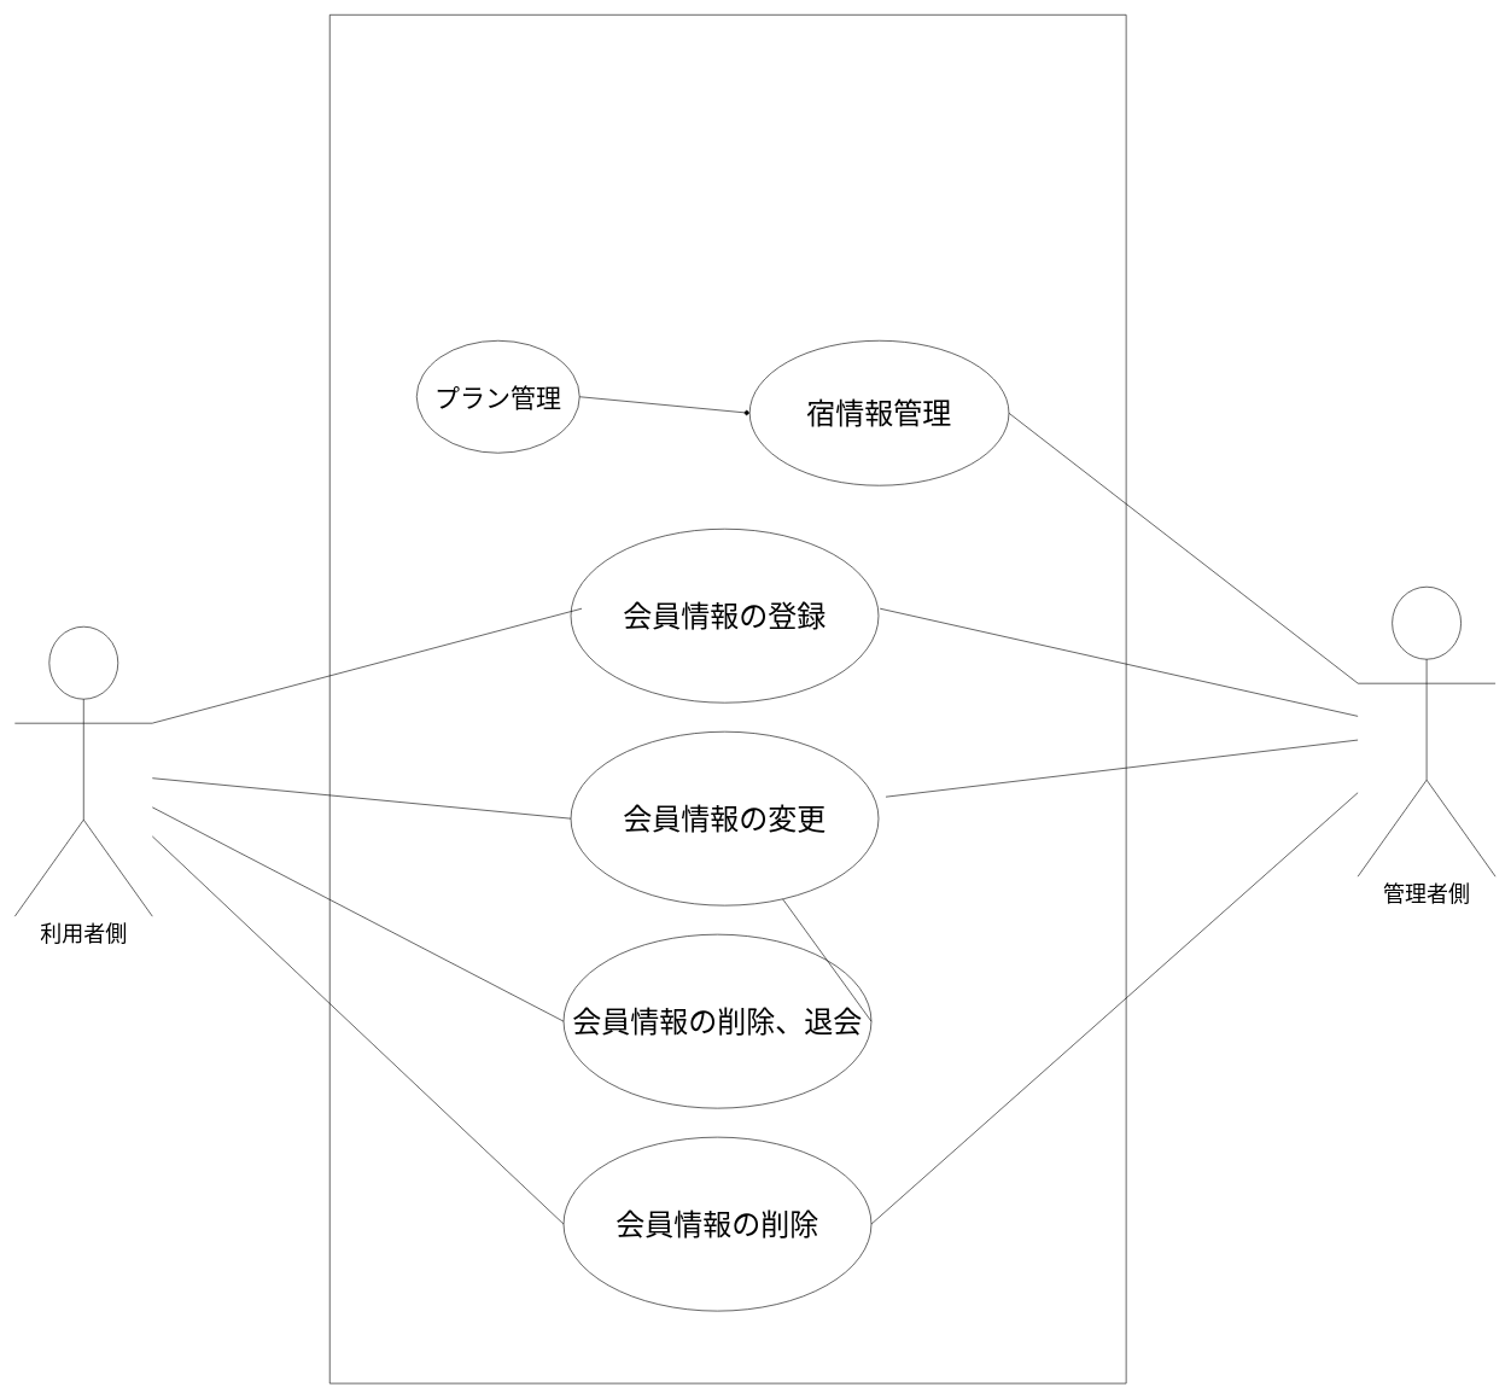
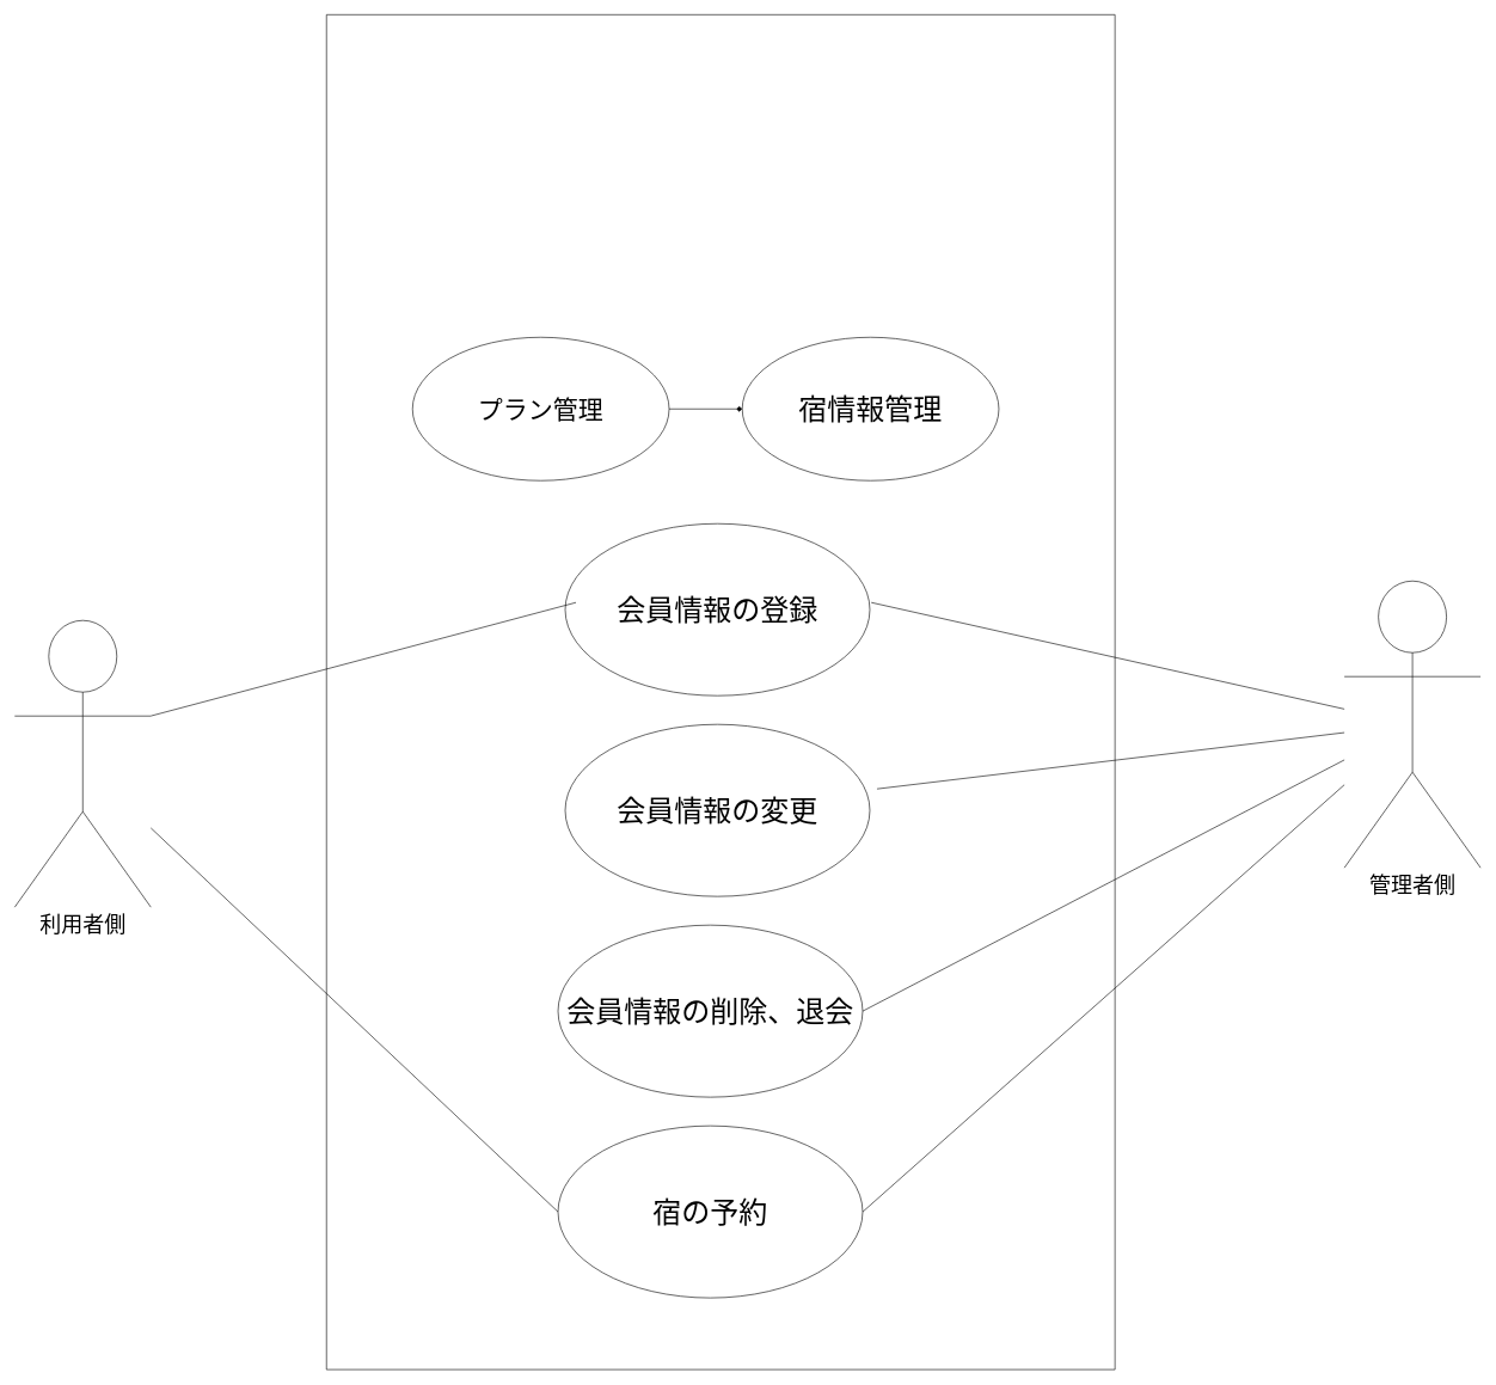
- <mxCell id="10" value="&lt;font style=&quot;font-size: 35px;&quot;&gt;プラン管理&lt;/font&gt;" style="ellipse;whiteSpace=wrap;html=1;" vertex="1" parent="4"><mxGeometry x="120" y="450" width="225" height="155" as="geometry" /></mxCell>
+ <mxCell id="10" value="&lt;font style=&quot;font-size: 35px;&quot;&gt;プラン管理&lt;/font&gt;" style="ellipse;whiteSpace=wrap;html=1;" vertex="1" parent="4"><mxGeometry x="120" y="450" width="358" height="200" as="geometry" /></mxCell>
- <mxCell id="15" value="" style="endArrow=none;html=1;rounded=0;fontSize=40;exitX=1;exitY=0.5;exitDx=0;exitDy=0;entryX=0;entryY=0.333;entryDx=0;entryDy=0;entryPerimeter=0;" parent="1" source="5" target="3" edge="1"><mxGeometry width="50" height="50" relative="1" as="geometry"><mxPoint x="1745" y="460" as="sourcePoint" /><mxPoint x="1855" y="760" as="targetPoint" /></mxGeometry></mxCell>
- <mxCell id="18" value="" style="endArrow=none;html=1;rounded=0;fontSize=68;entryX=0;entryY=0.5;entryDx=0;entryDy=0;" parent="1" source="2" target="7" edge="1"><mxGeometry width="50" height="50" relative="1" as="geometry"><mxPoint x="155" y="840" as="sourcePoint" /><mxPoint x="95" y="280" as="targetPoint" /></mxGeometry></mxCell>
- <mxCell id="12" value="" style="endArrow=none;html=1;rounded=0;fontSize=68;entryX=0;entryY=0.5;entryDx=0;entryDy=0;" parent="1" source="2" target="8" edge="1"><mxGeometry width="50" height="50" relative="1" as="geometry"><mxPoint x="1035" y="840" as="sourcePoint" /><mxPoint x="235" y="700" as="targetPoint" /></mxGeometry></mxCell>
- <mxCell id="20" value="" style="endArrow=none;html=1;rounded=0;fontSize=40;exitX=1;exitY=0.5;exitDx=0;exitDy=0;" parent="1" source="8" target="7" edge="1"><mxGeometry width="50" height="50" relative="1" as="geometry"><mxPoint x="1675" y="1360" as="sourcePoint" /><mxPoint x="2347" y="1438.853" as="targetPoint" /></mxGeometry></mxCell>
+ <mxCell id="20" value="" style="endArrow=none;html=1;rounded=0;fontSize=40;exitX=1;exitY=0.5;exitDx=0;exitDy=0;" parent="1" source="8" target="3" edge="1"><mxGeometry width="50" height="50" relative="1" as="geometry"><mxPoint x="1675" y="1360" as="sourcePoint" /><mxPoint x="2347" y="1438.853" as="targetPoint" /></mxGeometry></mxCell>
- <mxCell id="9" value="&lt;font style=&quot;font-size: 40px;&quot;&gt;会員情報の削除&lt;/font&gt;" style="ellipse;whiteSpace=wrap;html=1;fontSize=30;" parent="4" vertex="1"><mxGeometry x="323" y="1550" width="425" height="240" as="geometry" /></mxCell>
+ <mxCell id="9" value="&lt;font style=&quot;font-size: 40px;&quot;&gt;宿の予約&lt;/font&gt;" style="ellipse;whiteSpace=wrap;html=1;fontSize=30;" parent="4" vertex="1"><mxGeometry x="323" y="1550" width="425" height="240" as="geometry" /></mxCell>
